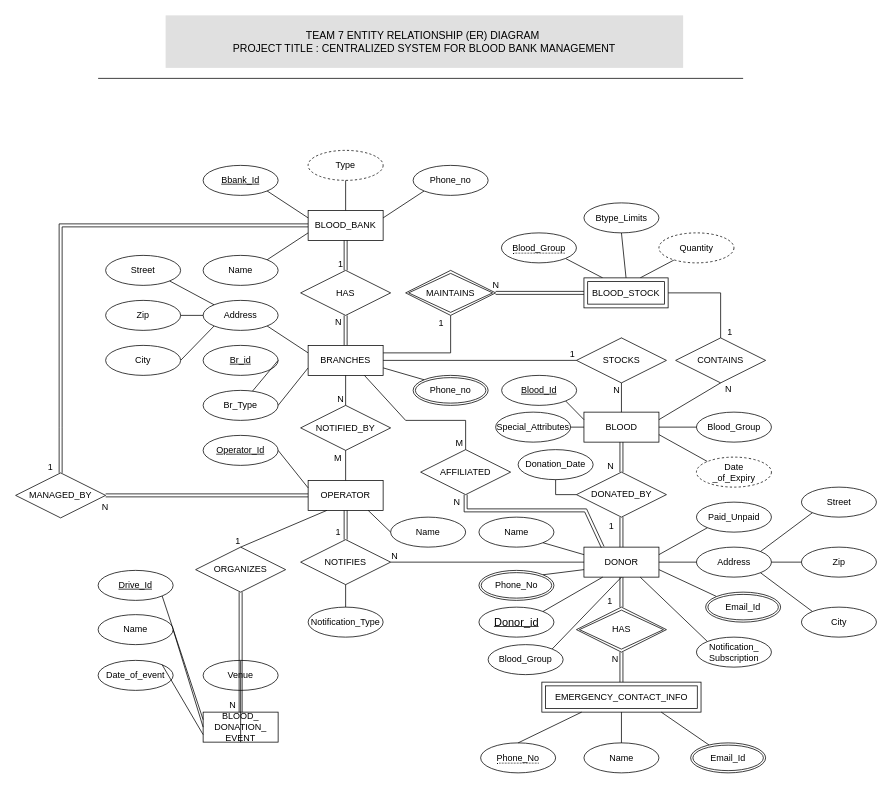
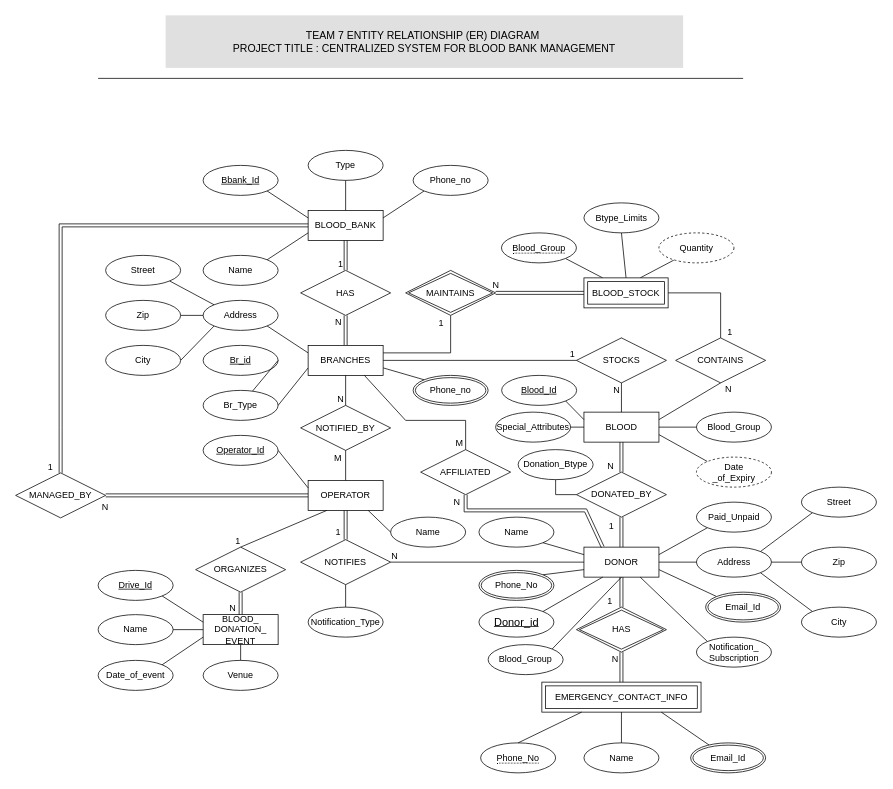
- <mxCell id="3" value="Type" style="ellipse;whiteSpace=wrap;html=1;align=center;dashed=1;" parent="1" vertex="1"><mxGeometry x="410" y="200" width="100" height="40" as="geometry" /></mxCell>
+ <mxCell id="3" value="Type" style="ellipse;whiteSpace=wrap;html=1;align=center;" parent="1" vertex="1"><mxGeometry x="410" y="200" width="100" height="40" as="geometry" /></mxCell>
- <mxCell id="27" value="Donation_Date" style="ellipse;whiteSpace=wrap;html=1;align=center;" parent="1" vertex="1"><mxGeometry x="690" y="599" width="100" height="40" as="geometry" /></mxCell>
+ <mxCell id="27" value="Donation_Btype" style="ellipse;whiteSpace=wrap;html=1;align=center;" parent="1" vertex="1"><mxGeometry x="690" y="599" width="100" height="40" as="geometry" /></mxCell>
- <mxCell id="77" value="BLOOD_&lt;br&gt;DONATION_&lt;br&gt;EVENT" style="whiteSpace=wrap;html=1;align=center;" parent="1" vertex="1"><mxGeometry x="270" y="949" width="100" height="40" as="geometry" /></mxCell>
+ <mxCell id="77" value="BLOOD_&lt;br&gt;DONATION_&lt;br&gt;EVENT" style="whiteSpace=wrap;html=1;align=center;" parent="1" vertex="1"><mxGeometry x="270" y="819" width="100" height="40" as="geometry" /></mxCell>
